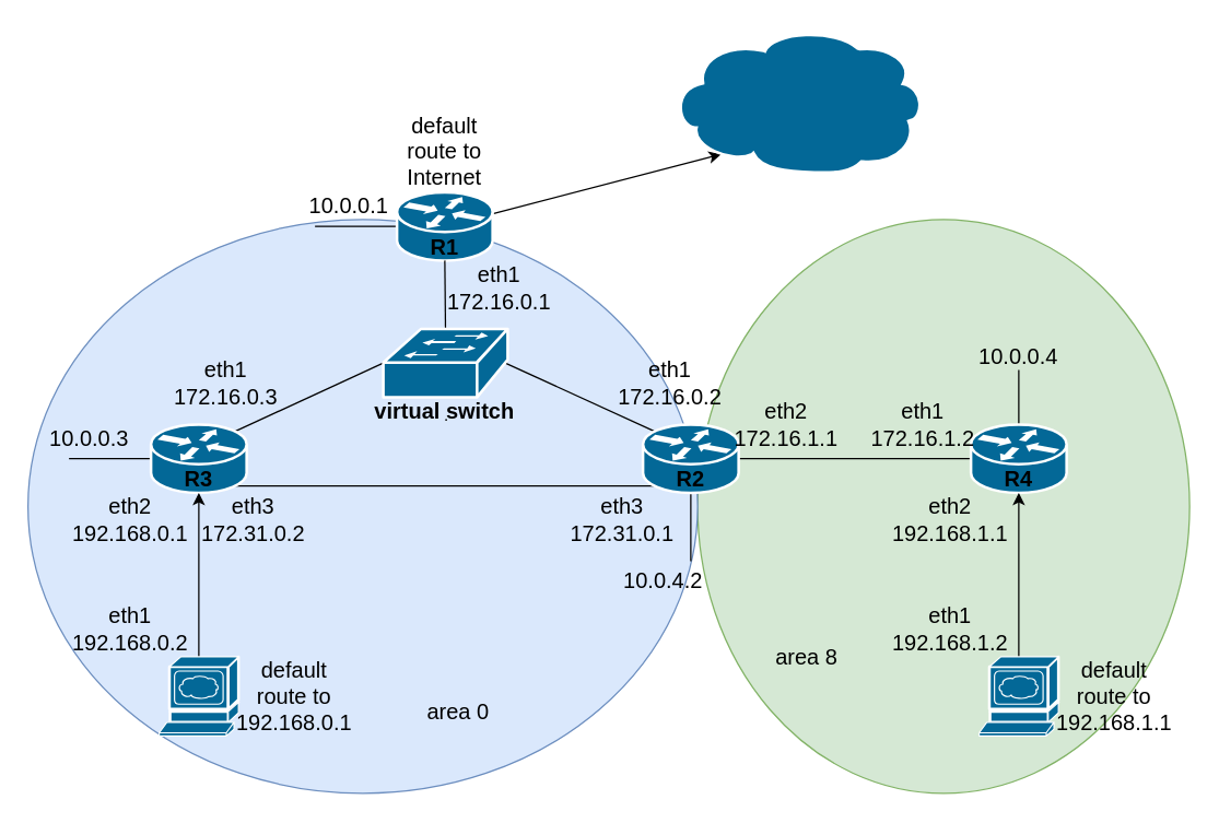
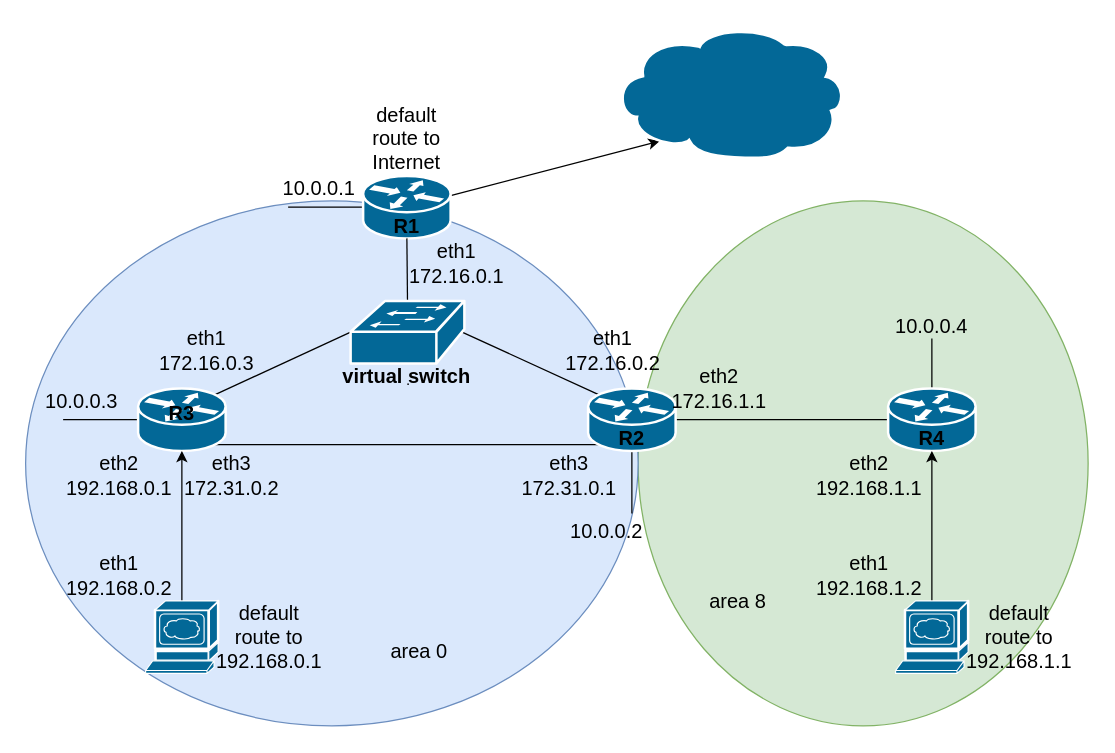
- <mxCell id="37" value="eth1&lt;br&gt;172.16.1.2" style="text;html=1;strokeColor=none;fillColor=none;align=center;verticalAlign=middle;whiteSpace=wrap;rounded=0;fontSize=16;" parent="1" vertex="1"><mxGeometry x="640" y="290" width="70" height="40" as="geometry" /></mxCell>
- <mxCell id="25" value="R3" style="text;html=1;strokeColor=none;fillColor=none;align=center;verticalAlign=middle;whiteSpace=wrap;rounded=0;fontSize=16;fontStyle=1" parent="1" vertex="1"><mxGeometry x="125" y="340" width="40" height="20" as="geometry" /></mxCell>
+ <mxCell id="25" value="R3" style="text;html=1;strokeColor=none;fillColor=none;align=center;verticalAlign=middle;whiteSpace=wrap;rounded=0;fontSize=16;fontStyle=1" parent="1" vertex="1"><mxGeometry x="125" y="320" width="40" height="20" as="geometry" /></mxCell>
- <mxCell id="30" value="10.0.4.2" style="text;html=1;strokeColor=none;fillColor=none;align=center;verticalAlign=middle;whiteSpace=wrap;rounded=0;fontSize=16;" parent="1" vertex="1"><mxGeometry x="450" y="414" width="70" height="20" as="geometry" /></mxCell>
+ <mxCell id="30" value="10.0.0.2" style="text;html=1;strokeColor=none;fillColor=none;align=center;verticalAlign=middle;whiteSpace=wrap;rounded=0;fontSize=16;" parent="1" vertex="1"><mxGeometry x="450" y="414" width="70" height="20" as="geometry" /></mxCell>
